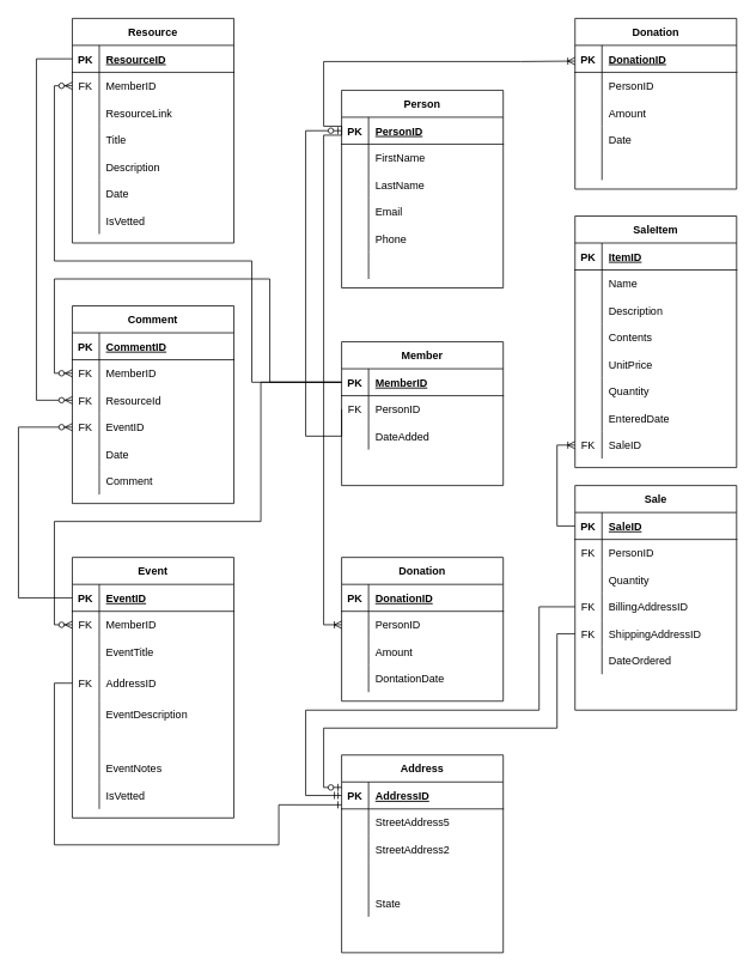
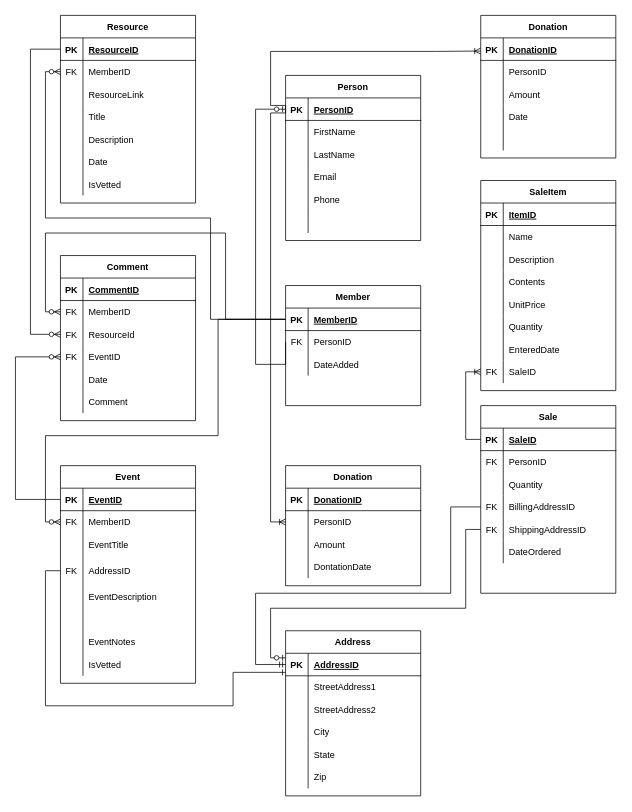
- <mxCell id="160" value="StreetAddress5" style="shape=partialRectangle;connectable=0;fillColor=none;top=0;left=0;bottom=0;right=0;align=left;spacingLeft=6;fontStyle=0;overflow=hidden;" vertex="1" parent="158"><mxGeometry x="30" width="150" height="30" as="geometry"><mxRectangle width="150" height="30" as="alternateBounds" /></mxGeometry></mxCell>
+ <mxCell id="160" value="StreetAddress1" style="shape=partialRectangle;connectable=0;fillColor=none;top=0;left=0;bottom=0;right=0;align=left;spacingLeft=6;fontStyle=0;overflow=hidden;" vertex="1" parent="158"><mxGeometry x="30" width="150" height="30" as="geometry"><mxRectangle width="150" height="30" as="alternateBounds" /></mxGeometry></mxCell>
+ <mxCell id="166" value="City" style="shape=partialRectangle;connectable=0;fillColor=none;top=0;left=0;bottom=0;right=0;align=left;spacingLeft=6;fontStyle=0;overflow=hidden;" vertex="1" parent="164"><mxGeometry x="30" width="150" height="30" as="geometry"><mxRectangle width="150" height="30" as="alternateBounds" /></mxGeometry></mxCell>
+ <mxCell id="172" value="Zip" style="shape=partialRectangle;connectable=0;fillColor=none;top=0;left=0;bottom=0;right=0;align=left;spacingLeft=6;overflow=hidden;" vertex="1" parent="170"><mxGeometry x="30" width="150" height="30" as="geometry"><mxRectangle width="150" height="30" as="alternateBounds" /></mxGeometry></mxCell>
